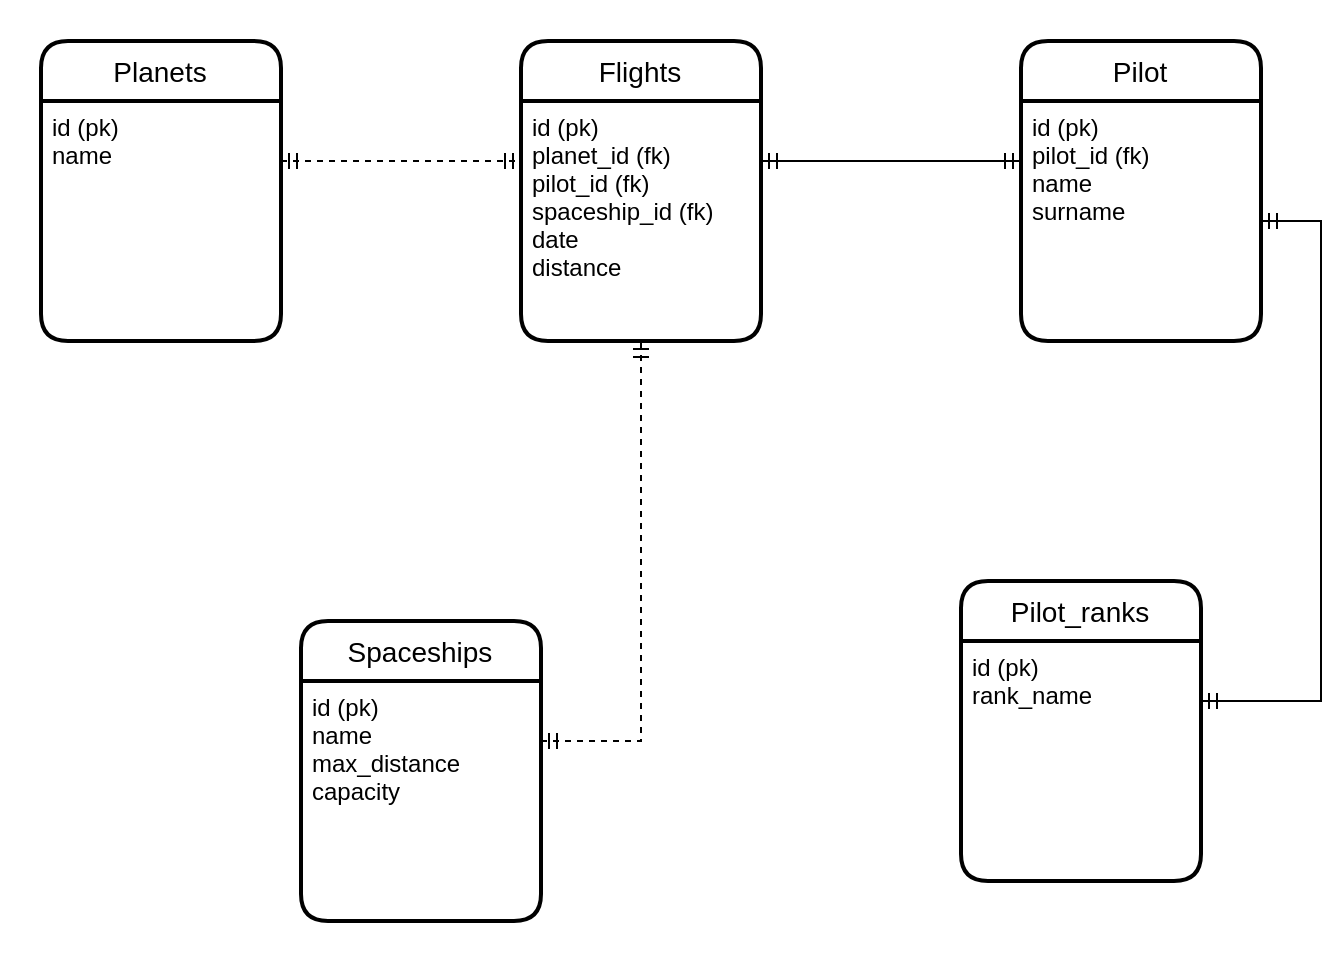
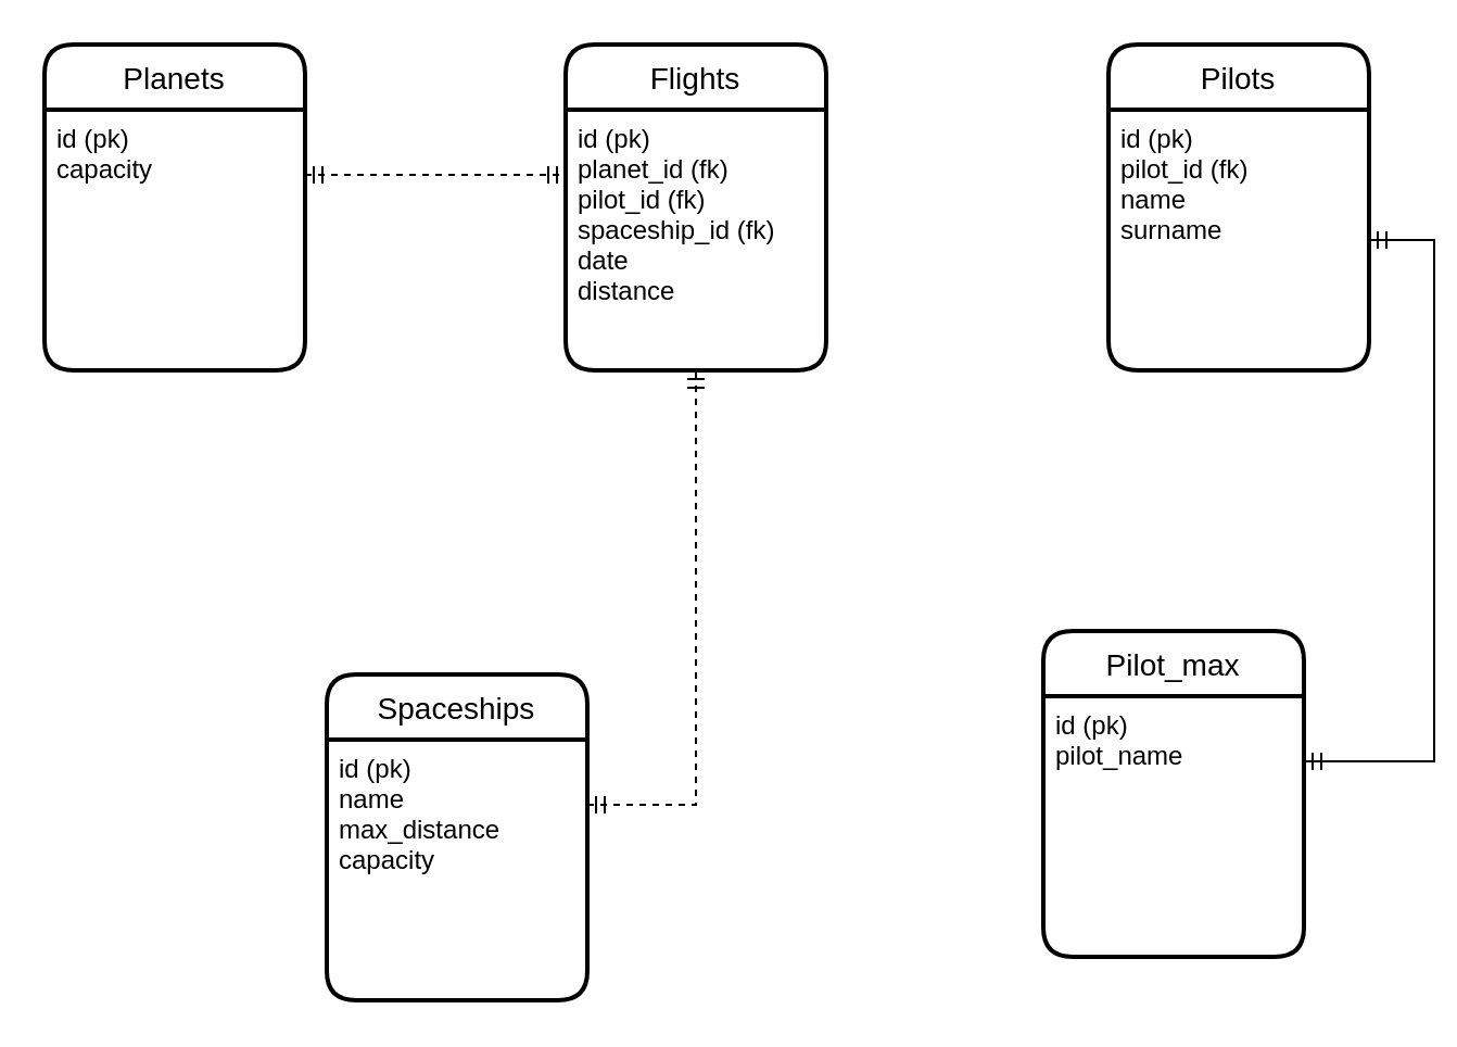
- <mxCell id="8" value="Pilot" style="swimlane;childLayout=stackLayout;horizontal=1;startSize=30;horizontalStack=0;rounded=1;fontSize=14;fontStyle=0;strokeWidth=2;resizeParent=0;resizeLast=1;shadow=0;dashed=0;align=center;" vertex="1" parent="1"><mxGeometry x="510" y="20" width="120" height="150" as="geometry" /></mxCell>
+ <mxCell id="8" value="Pilots" style="swimlane;childLayout=stackLayout;horizontal=1;startSize=30;horizontalStack=0;rounded=1;fontSize=14;fontStyle=0;strokeWidth=2;resizeParent=0;resizeLast=1;shadow=0;dashed=0;align=center;" vertex="1" parent="1"><mxGeometry x="510" y="20" width="120" height="150" as="geometry" /></mxCell>
- <mxCell id="5" value="id (pk)&#10;name&#10;" style="align=left;strokeColor=none;fillColor=none;spacingLeft=4;fontSize=12;verticalAlign=top;resizable=0;rotatable=0;part=1;" vertex="1" parent="4"><mxGeometry y="30" width="120" height="120" as="geometry" /></mxCell>
+ <mxCell id="5" value="id (pk)&#10;capacity&#10;" style="align=left;strokeColor=none;fillColor=none;spacingLeft=4;fontSize=12;verticalAlign=top;resizable=0;rotatable=0;part=1;" vertex="1" parent="4"><mxGeometry y="30" width="120" height="120" as="geometry" /></mxCell>
- <mxCell id="15" value="" style="edgeStyle=entityRelationEdgeStyle;fontSize=12;html=1;endArrow=ERmandOne;startArrow=ERmandOne;rounded=0;exitX=1;exitY=0.25;exitDx=0;exitDy=0;entryX=0;entryY=0.25;entryDx=0;entryDy=0;" edge="1" parent="1" source="3" target="9"><mxGeometry width="100" height="100" relative="1" as="geometry"><mxPoint x="380" y="80" as="sourcePoint" /><mxPoint x="500" y="80" as="targetPoint" /></mxGeometry></mxCell>
- <mxCell id="10" value="Pilot_ranks" style="swimlane;childLayout=stackLayout;horizontal=1;startSize=30;horizontalStack=0;rounded=1;fontSize=14;fontStyle=0;strokeWidth=2;resizeParent=0;resizeLast=1;shadow=0;dashed=0;align=center;" vertex="1" parent="1"><mxGeometry x="480" y="290" width="120" height="150" as="geometry" /></mxCell>
+ <mxCell id="10" value="Pilot_max" style="swimlane;childLayout=stackLayout;horizontal=1;startSize=30;horizontalStack=0;rounded=1;fontSize=14;fontStyle=0;strokeWidth=2;resizeParent=0;resizeLast=1;shadow=0;dashed=0;align=center;" vertex="1" parent="1"><mxGeometry x="480" y="290" width="120" height="150" as="geometry" /></mxCell>
- <mxCell id="11" value="id (pk)&#10;rank_name&#10;" style="align=left;strokeColor=none;fillColor=none;spacingLeft=4;fontSize=12;verticalAlign=top;resizable=0;rotatable=0;part=1;" vertex="1" parent="10"><mxGeometry y="30" width="120" height="120" as="geometry" /></mxCell>
+ <mxCell id="11" value="id (pk)&#10;pilot_name&#10;" style="align=left;strokeColor=none;fillColor=none;spacingLeft=4;fontSize=12;verticalAlign=top;resizable=0;rotatable=0;part=1;" vertex="1" parent="10"><mxGeometry y="30" width="120" height="120" as="geometry" /></mxCell>
